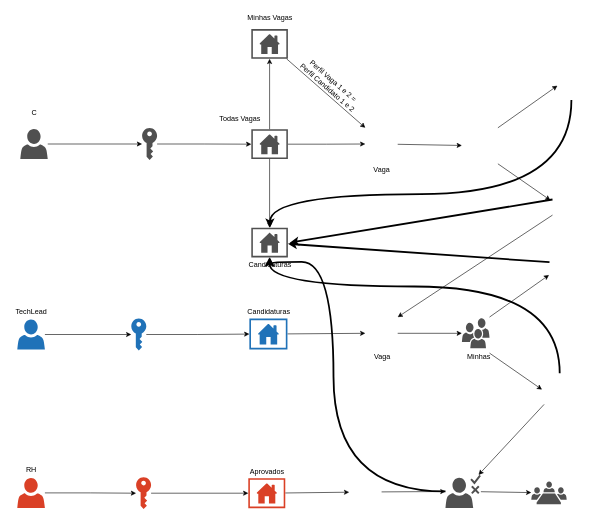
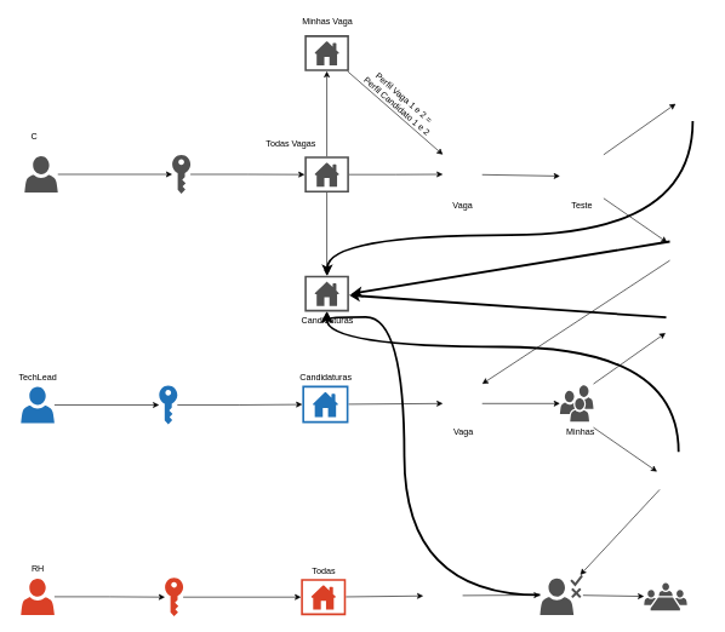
- <mxCell id="32" value="Minhas Vagas" style="text;html=1;align=center;verticalAlign=middle;resizable=0;points=[];autosize=1;strokeColor=none;fillColor=none;" parent="1" vertex="1"><mxGeometry x="406.82" y="20" width="85" height="18" as="geometry" /></mxCell>
+ <mxCell id="32" value="Minhas Vaga" style="text;html=1;align=center;verticalAlign=middle;resizable=0;points=[];autosize=1;strokeColor=none;fillColor=none;" parent="1" vertex="1"><mxGeometry x="406.82" y="20" width="85" height="18" as="geometry" /></mxCell>
- <mxCell id="14" value="C" style="text;html=1;align=center;verticalAlign=middle;resizable=0;points=[];autosize=1;strokeColor=none;fillColor=none;" parent="1" vertex="1"><mxGeometry x="46.36" y="178" width="19" height="18" as="geometry" /></mxCell>
+ <mxCell id="14" value="C" style="text;html=1;align=center;verticalAlign=middle;resizable=0;points=[];autosize=1;strokeColor=none;fillColor=none;" parent="1" vertex="1"><mxGeometry x="36.36" y="178" width="19" height="18" as="geometry" /></mxCell>
+ <mxCell id="47" value="Teste" style="text;html=1;align=center;verticalAlign=middle;resizable=0;points=[];autosize=1;strokeColor=none;fillColor=none;" parent="1" vertex="1"><mxGeometry x="779.5" y="272.5" width="39" height="18" as="geometry" /></mxCell>
- <mxCell id="26" value="Aprovados" style="text;html=1;align=center;verticalAlign=middle;resizable=0;points=[];autosize=1;strokeColor=none;fillColor=none;" parent="1" vertex="1"><mxGeometry x="410.82" y="777" width="67" height="18" as="geometry" /></mxCell>
+ <mxCell id="26" value="Todas" style="text;html=1;align=center;verticalAlign=middle;resizable=0;points=[];autosize=1;strokeColor=none;fillColor=none;" parent="1" vertex="1"><mxGeometry x="410.82" y="777" width="67" height="18" as="geometry" /></mxCell>
